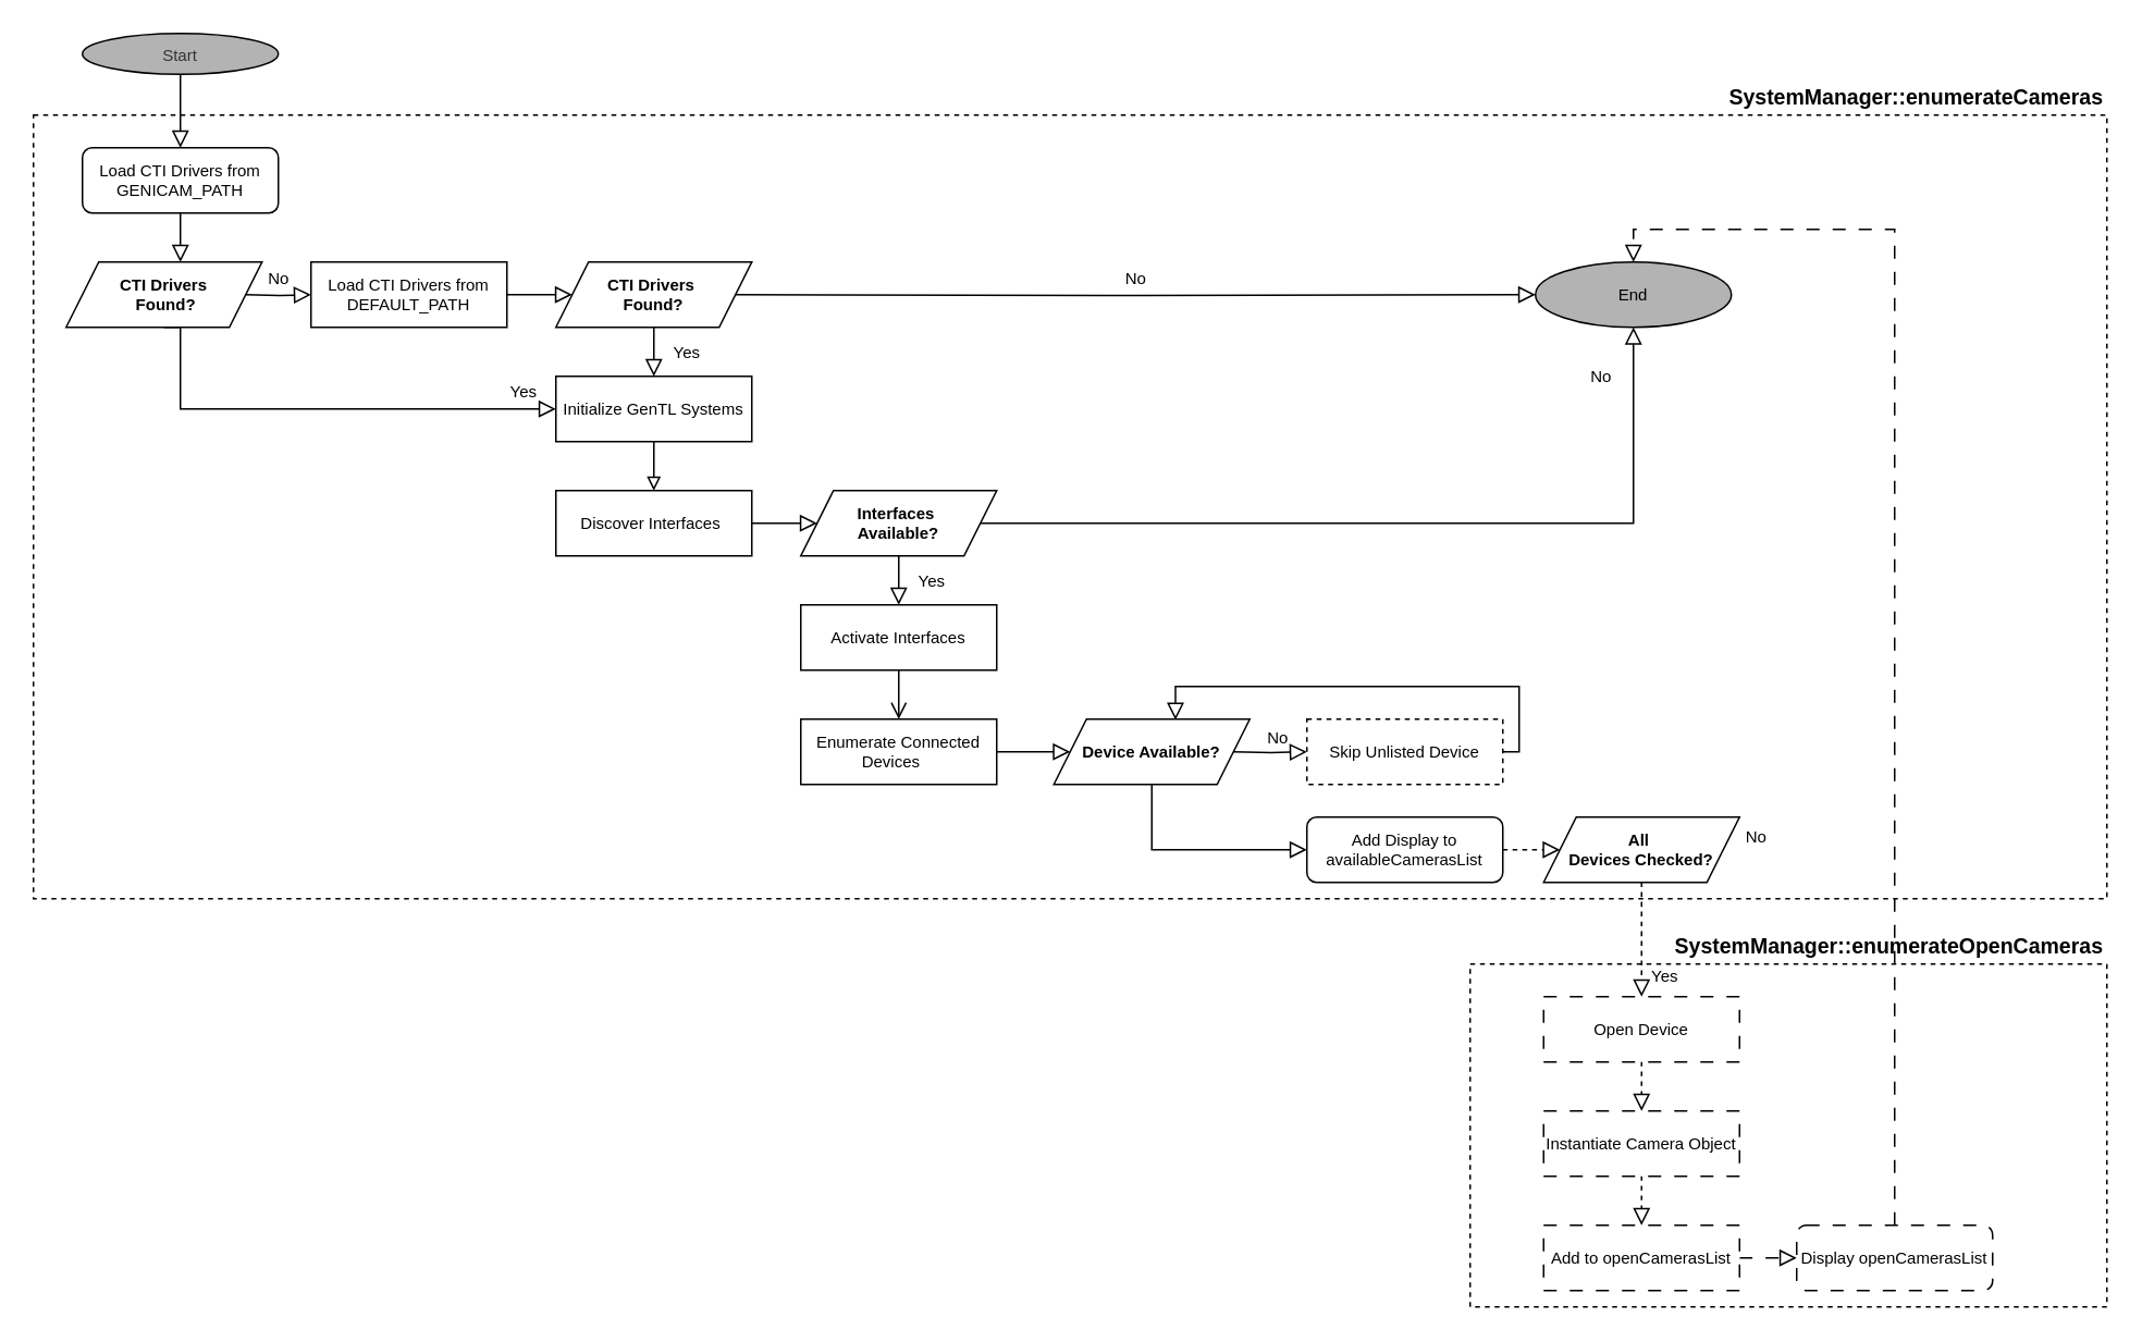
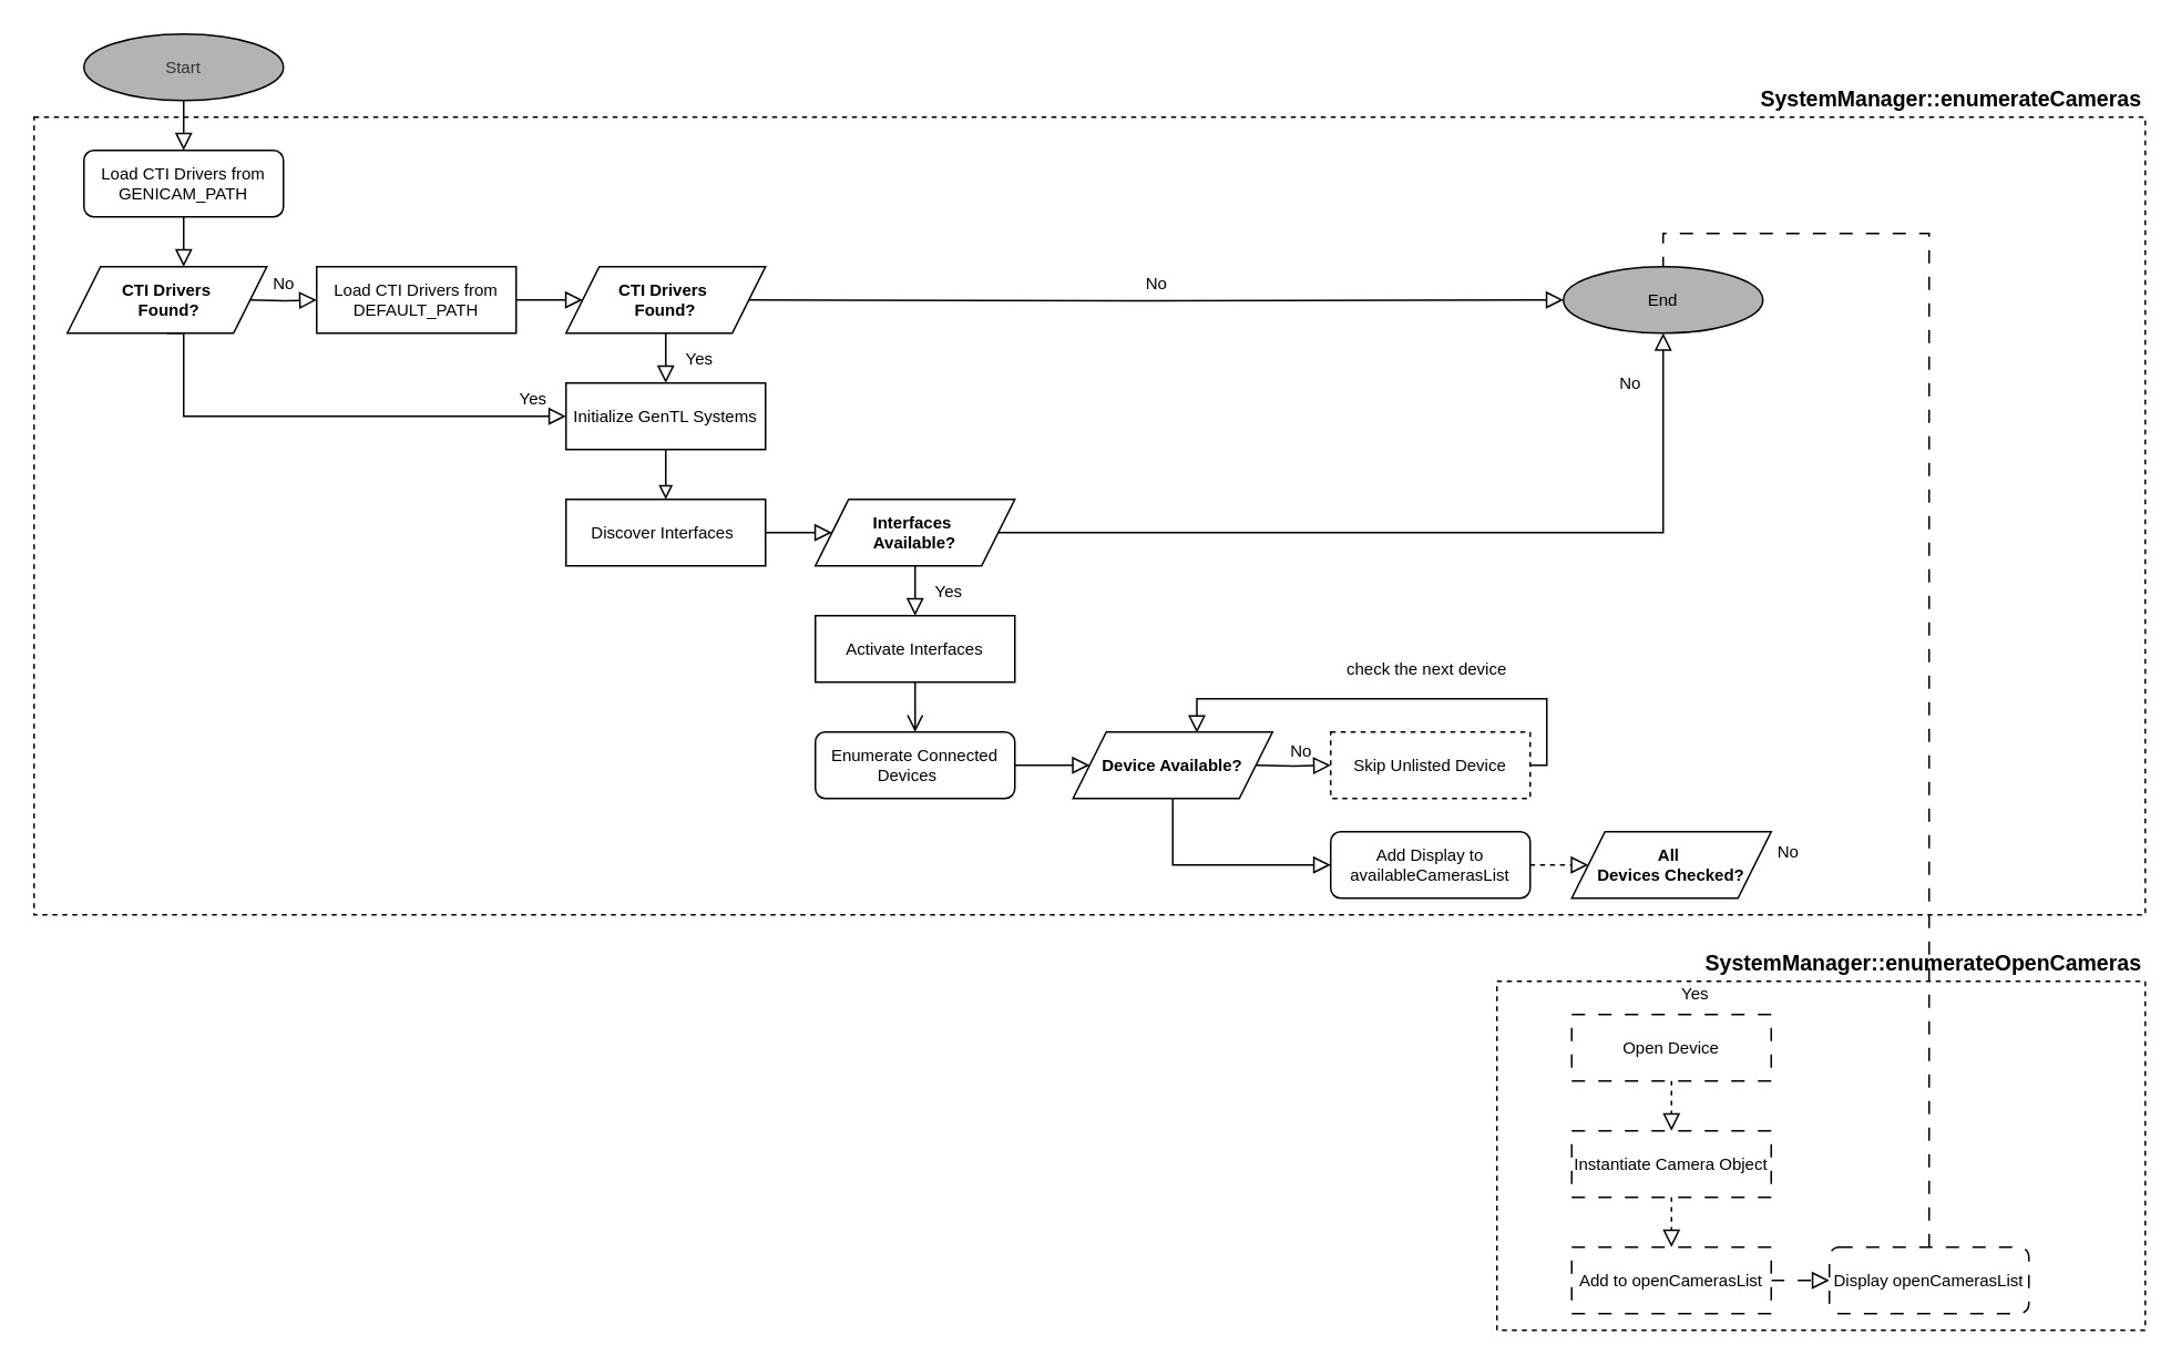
- <mxCell id="32" value="Start" style="ellipse;whiteSpace=wrap;html=1;fillColor=#B3B3B3;fontColor=#333333;strokeColor=default;align=center;verticalAlign=middle;fontSize=10;" vertex="1" parent="1"><mxGeometry x="50" y="20" width="120" height="25" as="geometry" /></mxCell>
+ <mxCell id="32" value="Start" style="ellipse;whiteSpace=wrap;html=1;fillColor=#B3B3B3;fontColor=#333333;strokeColor=default;align=center;verticalAlign=middle;fontSize=10;" vertex="1" parent="1"><mxGeometry x="50" y="20" width="120" height="40" as="geometry" /></mxCell>
- <mxCell id="43" style="edgeStyle=orthogonalEdgeStyle;rounded=0;orthogonalLoop=1;jettySize=auto;html=1;entryX=0.5;entryY=0;entryDx=0;entryDy=0;fontSize=10;startSize=8;endSize=8;dashed=1;dashPattern=8 8;exitX=0.5;exitY=0;exitDx=0;exitDy=0;endArrow=block;endFill=0;" edge="1" parent="1" source="44" target="33"><mxGeometry relative="1" as="geometry"><mxPoint x="960" y="745" as="targetPoint" /><Array as="points"><mxPoint x="1160" y="140" /><mxPoint x="1000" y="140" /></Array></mxGeometry></mxCell>
+ <mxCell id="43" style="edgeStyle=orthogonalEdgeStyle;rounded=0;orthogonalLoop=1;jettySize=auto;html=1;entryX=0.5;entryY=0;entryDx=0;entryDy=0;fontSize=10;startSize=8;endSize=8;dashed=1;dashPattern=8 8;exitX=0.5;exitY=0;exitDx=0;exitDy=0;endArrow=none;endFill=0;" edge="1" parent="1" source="44" target="33"><mxGeometry relative="1" as="geometry"><mxPoint x="960" y="745" as="targetPoint" /><Array as="points"><mxPoint x="1160" y="140" /><mxPoint x="1000" y="140" /></Array></mxGeometry></mxCell>
+ <mxCell id="45" value="check the next device" style="text;whiteSpace=wrap;html=1;fontFamily=Helvetica;fontSize=10;" vertex="1" parent="1"><mxGeometry x="807.5" y="390" width="105" height="20" as="geometry" /></mxCell>
- <mxCell id="22" value="Enumerate Connected Devices&lt;span style=&quot;white-space:pre&quot;&gt;&#09;&lt;/span&gt;" style="rounded=0;whiteSpace=wrap;html=1;fontSize=10;glass=0;strokeWidth=1;shadow=0;fontFamily=Helvetica;align=center;verticalAlign=middle;" parent="1" vertex="1"><mxGeometry x="490" y="440" width="120" height="40" as="geometry" /></mxCell>
+ <mxCell id="22" value="Enumerate Connected Devices&lt;span style=&quot;white-space:pre&quot;&gt;&#09;&lt;/span&gt;" style="whiteSpace=wrap;html=1;fontSize=10;glass=0;strokeWidth=1;shadow=0;fontFamily=Helvetica;align=center;verticalAlign=middle;rounded=1;" parent="1" vertex="1"><mxGeometry x="490" y="440" width="120" height="40" as="geometry" /></mxCell>
- <mxCell id="26" style="edgeStyle=none;curved=1;rounded=0;orthogonalLoop=1;jettySize=auto;html=1;entryX=0.5;entryY=0;entryDx=0;entryDy=0;fontSize=10;startSize=8;endSize=8;endArrow=block;endFill=0;dashed=1;align=center;verticalAlign=middle;" edge="1" parent="1" source="47" target="30"><mxGeometry relative="1" as="geometry" /></mxCell>
